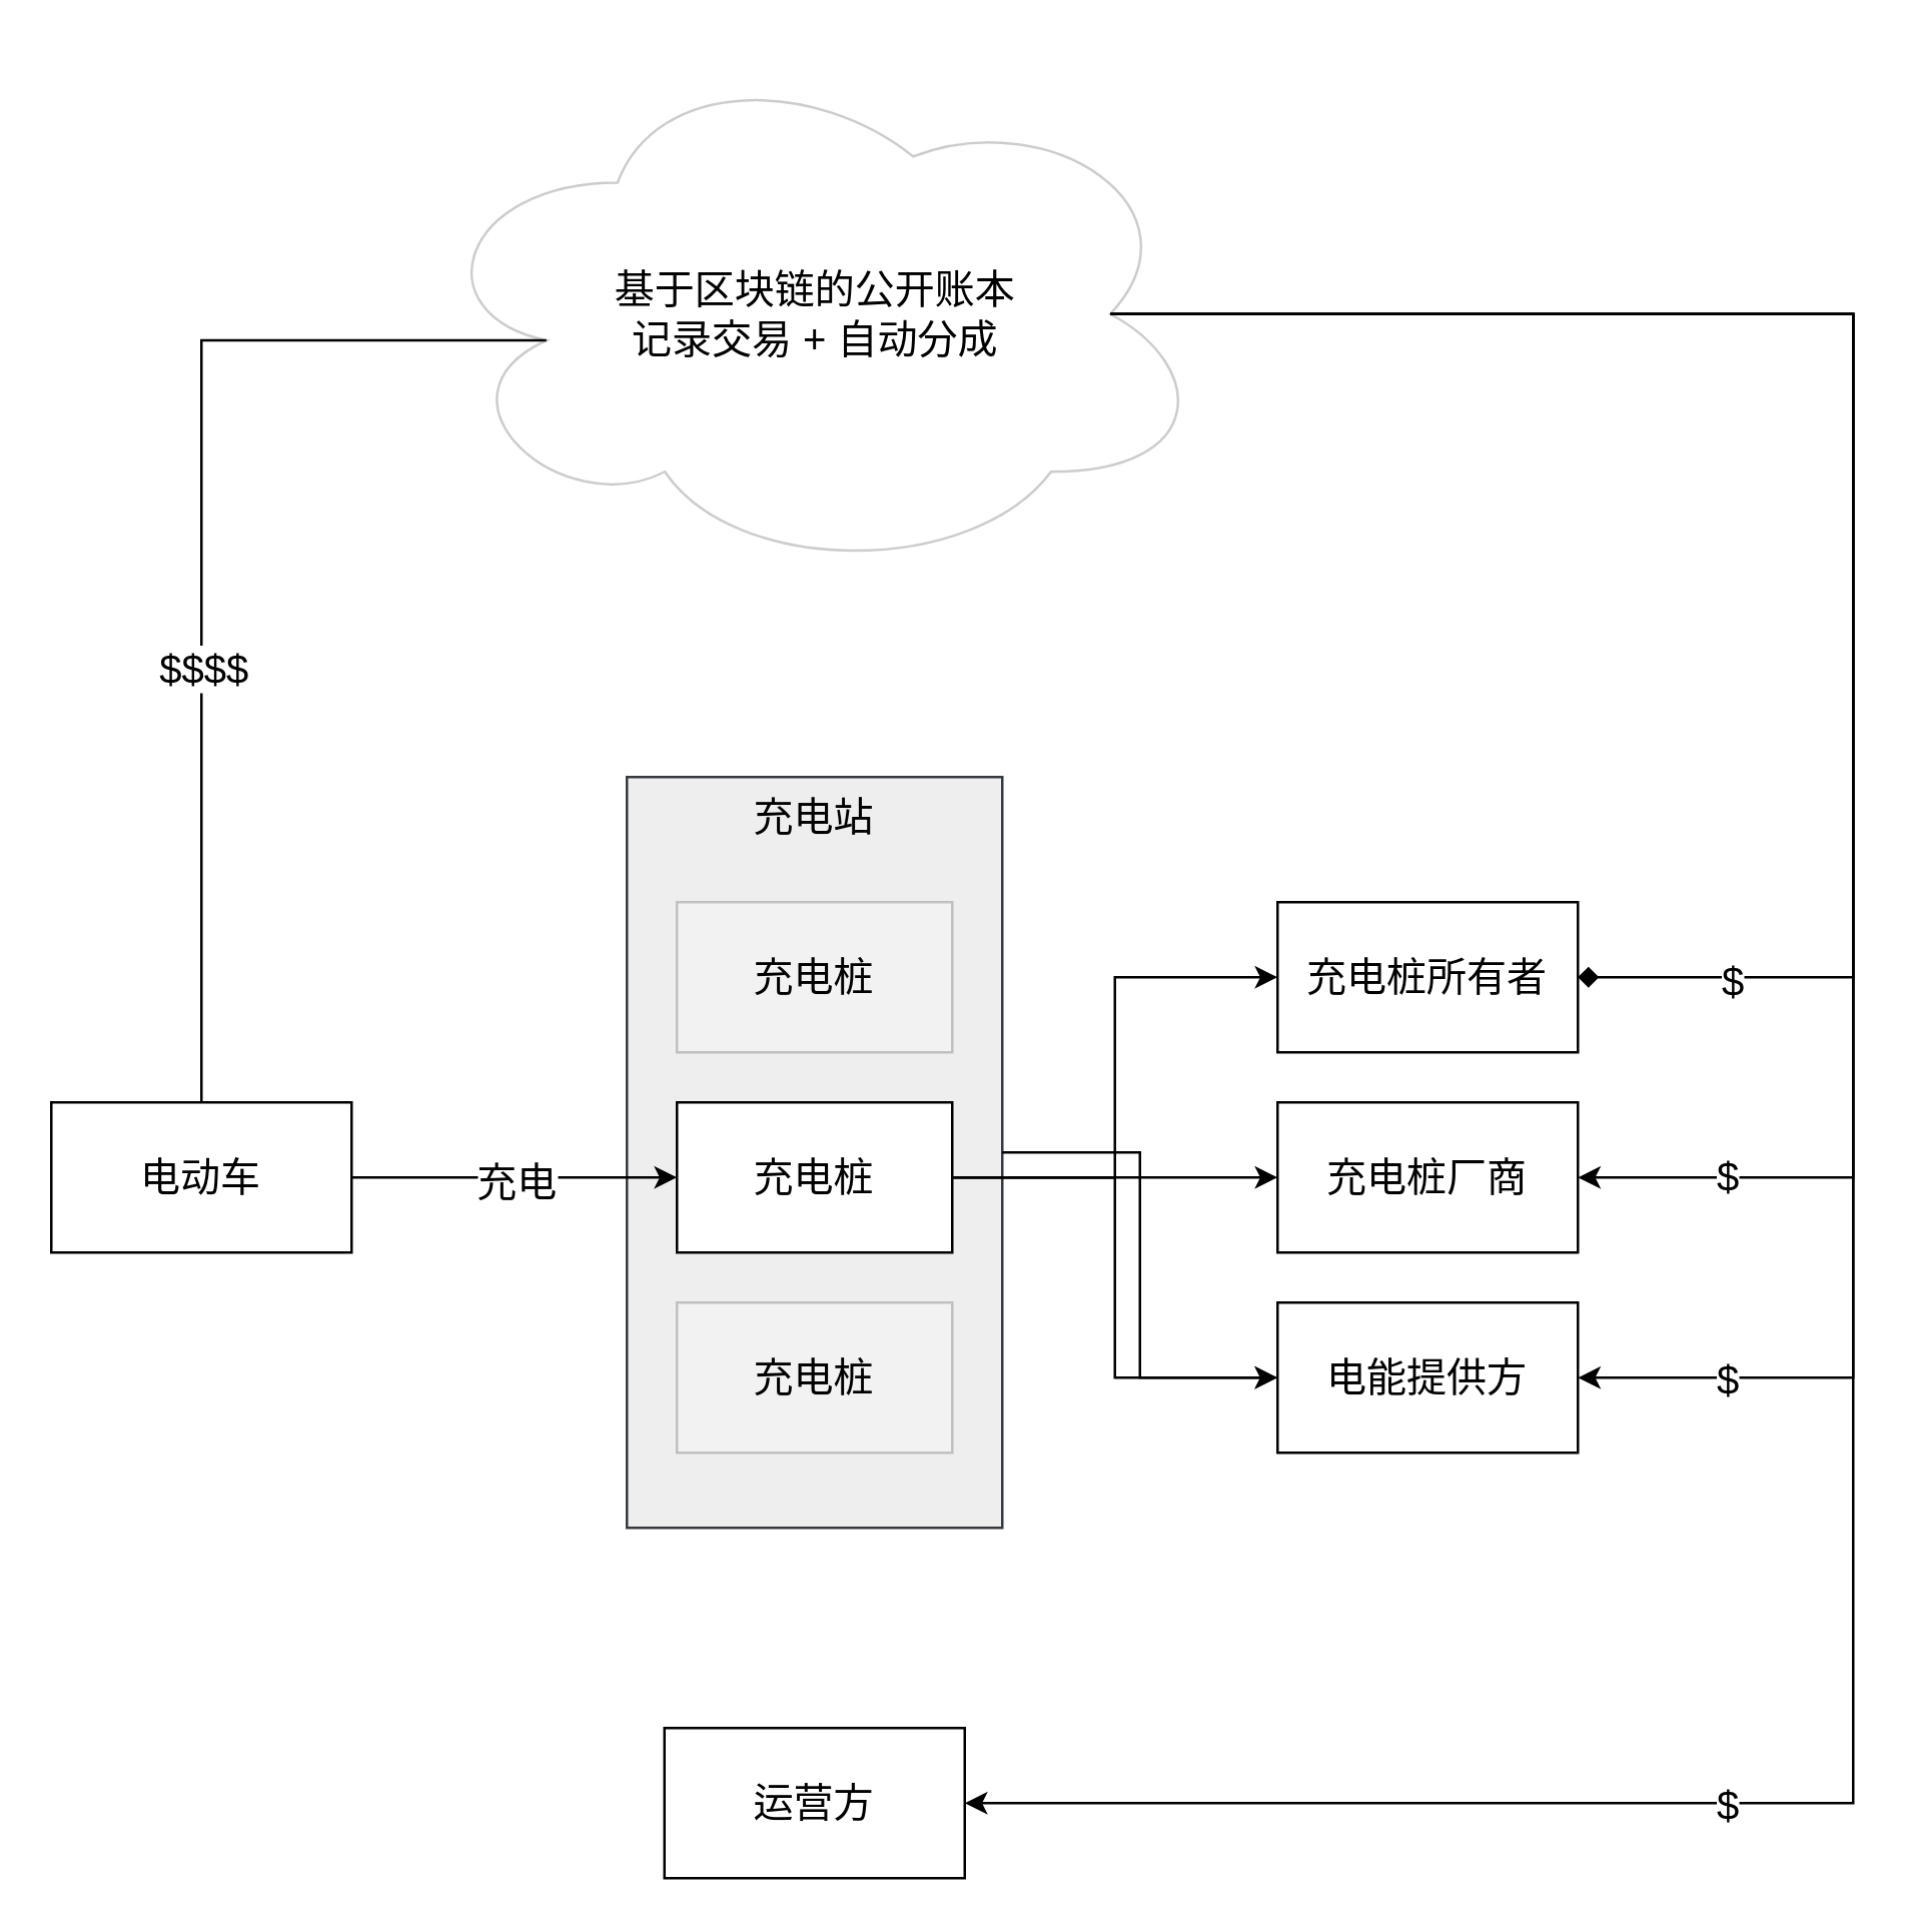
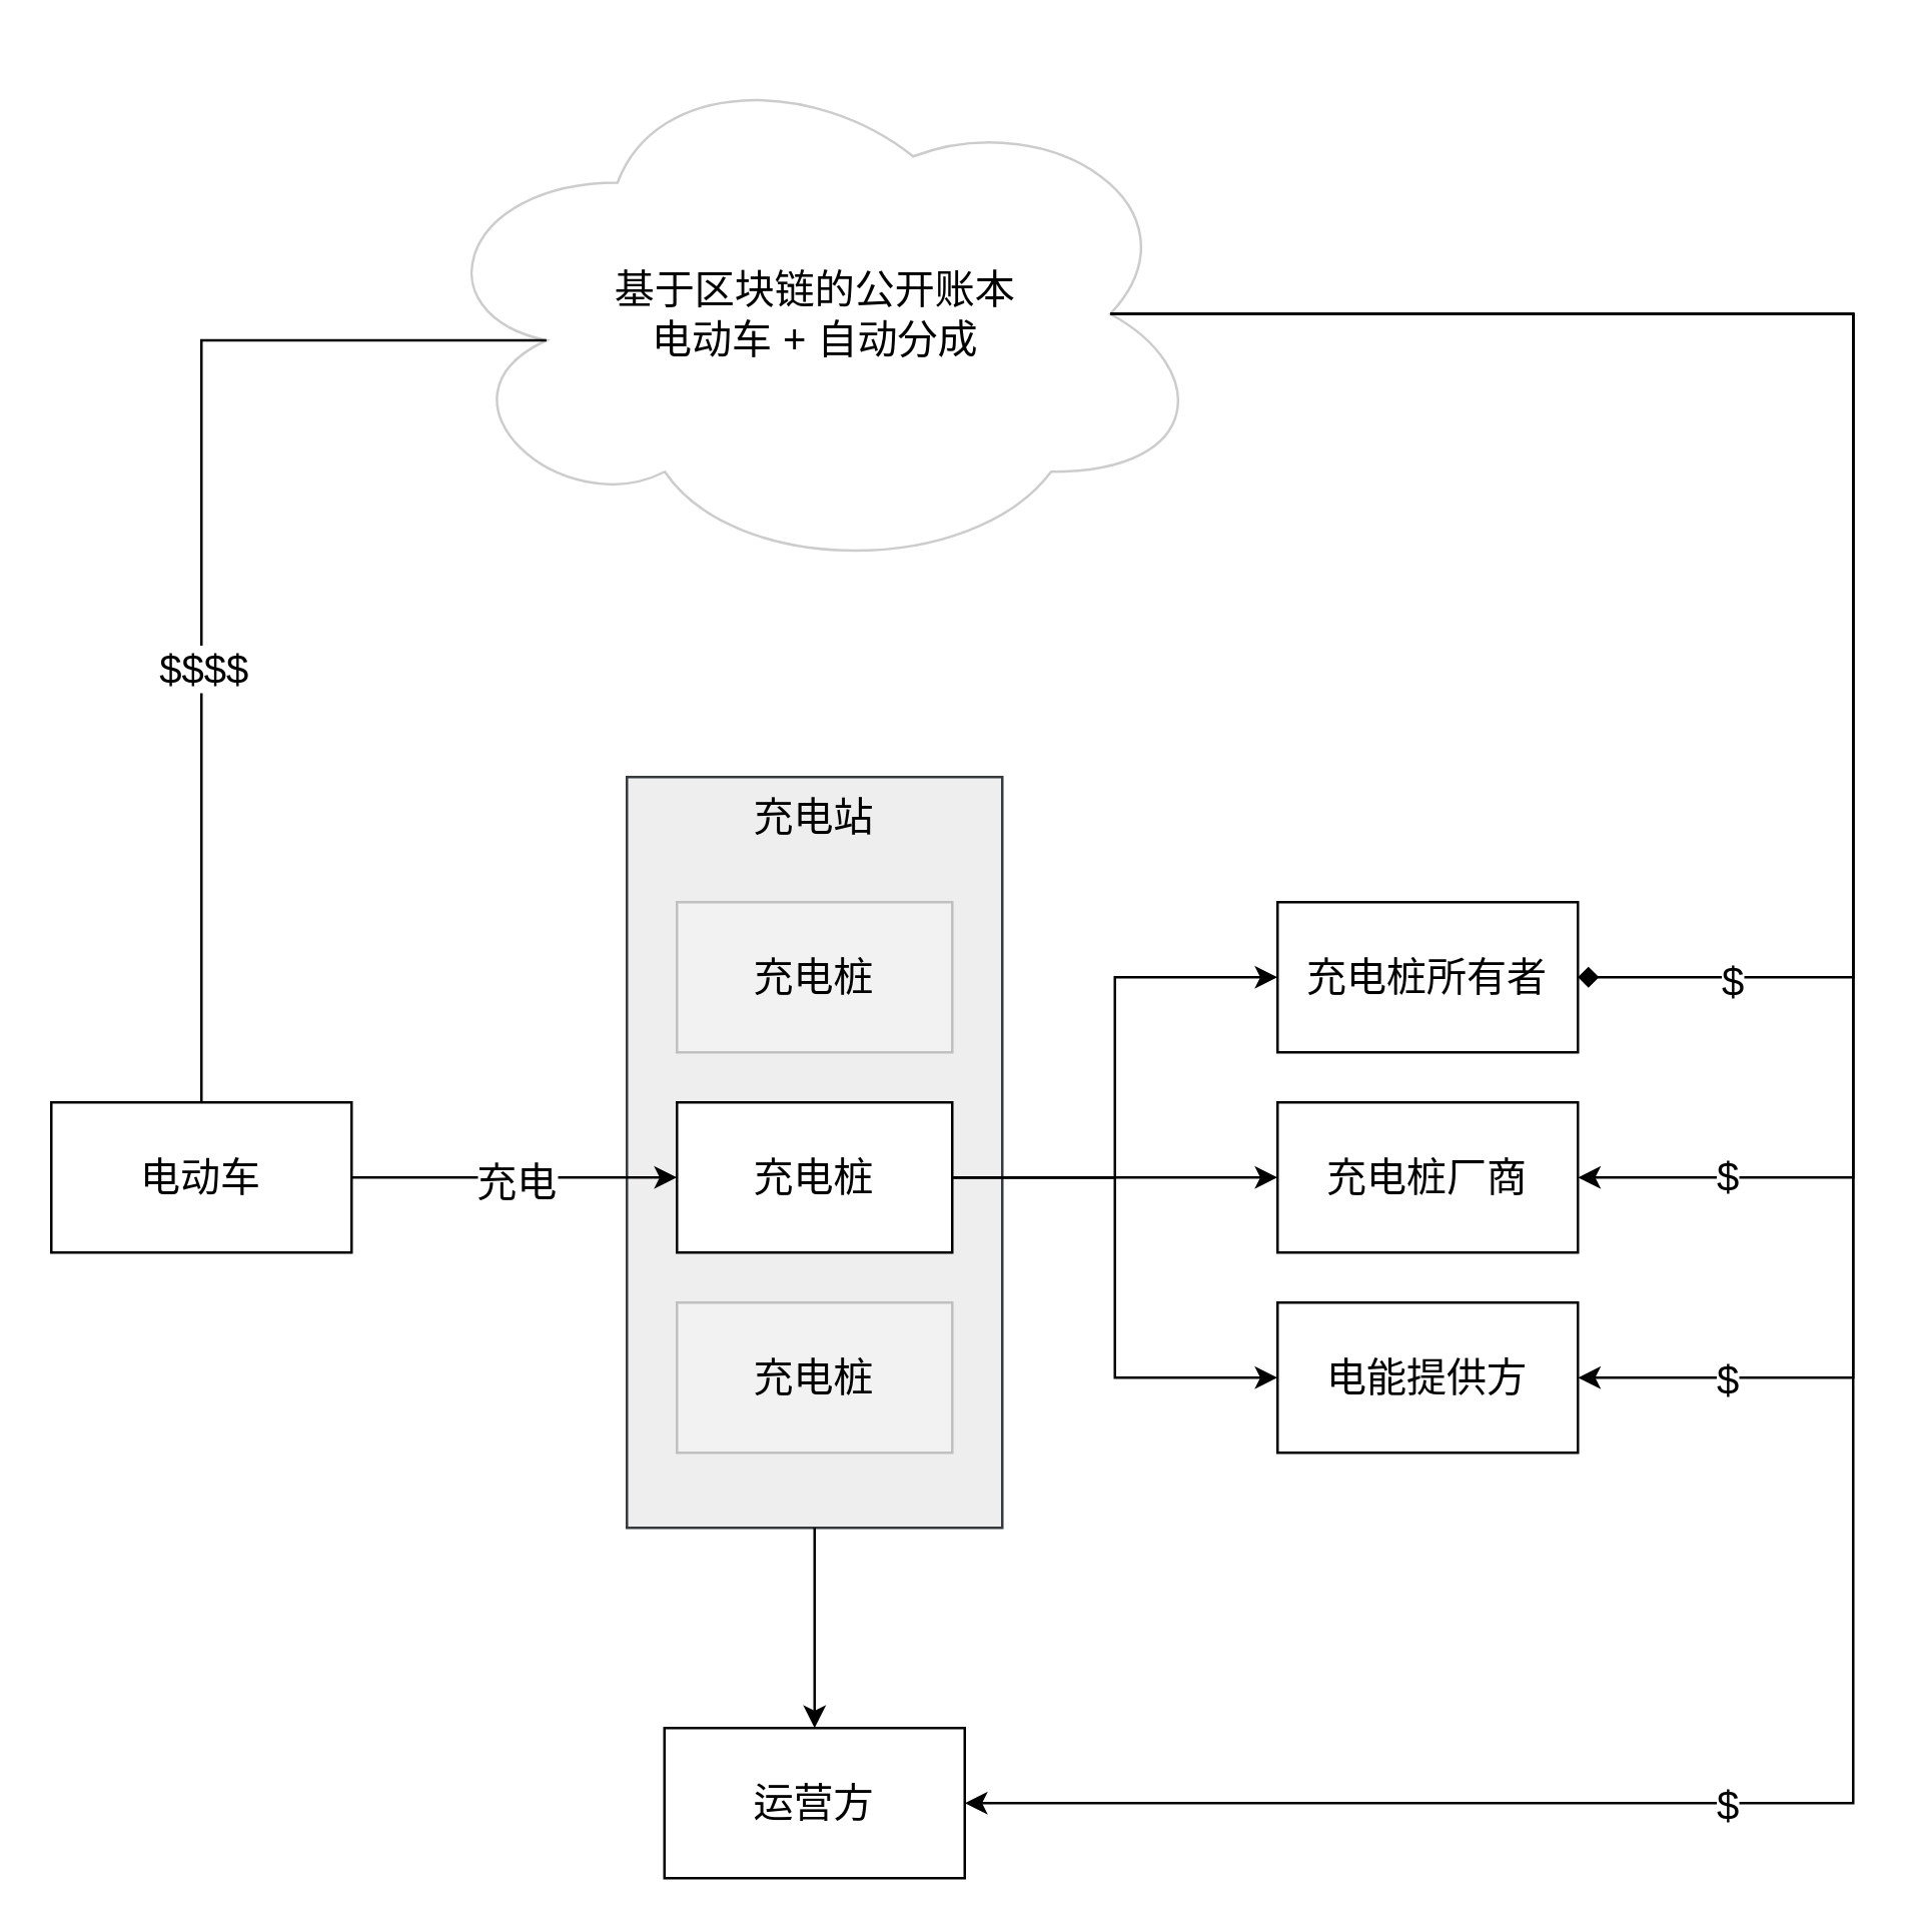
- <mxCell id="21" value="基于区块链的公开账本&lt;br&gt;记录交易 + 自动分成" style="ellipse;shape=cloud;whiteSpace=wrap;html=1;fontSize=16;opacity=20;verticalAlign=middle;" parent="1" vertex="1"><mxGeometry x="167.5" width="315" height="210" as="geometry" y="20" /></mxCell>
+ <mxCell id="21" value="基于区块链的公开账本&lt;br&gt;电动车 + 自动分成" style="ellipse;shape=cloud;whiteSpace=wrap;html=1;fontSize=16;opacity=20;verticalAlign=middle;" parent="1" vertex="1"><mxGeometry x="167.5" width="315" height="210" as="geometry" y="20" /></mxCell>
- <mxCell id="8" value="" style="edgeStyle=orthogonalEdgeStyle;rounded=0;orthogonalLoop=1;jettySize=auto;html=1;fontSize=16;" parent="1" source="2" target="18" edge="1"><mxGeometry relative="1" as="geometry" /></mxCell>
+ <mxCell id="8" value="" style="edgeStyle=orthogonalEdgeStyle;rounded=0;orthogonalLoop=1;jettySize=auto;html=1;fontSize=16;" parent="1" source="2" target="9" edge="1"><mxGeometry relative="1" as="geometry" /></mxCell>
